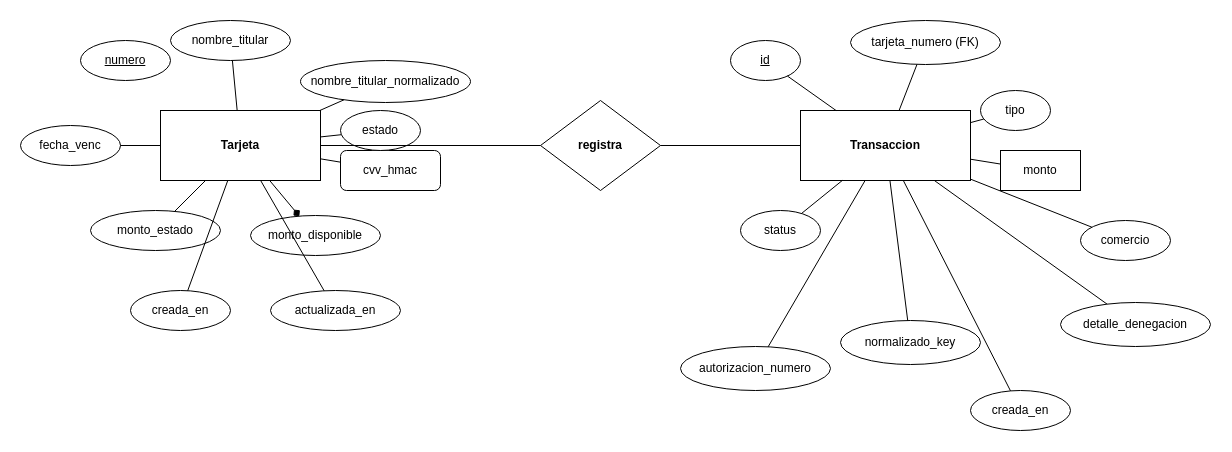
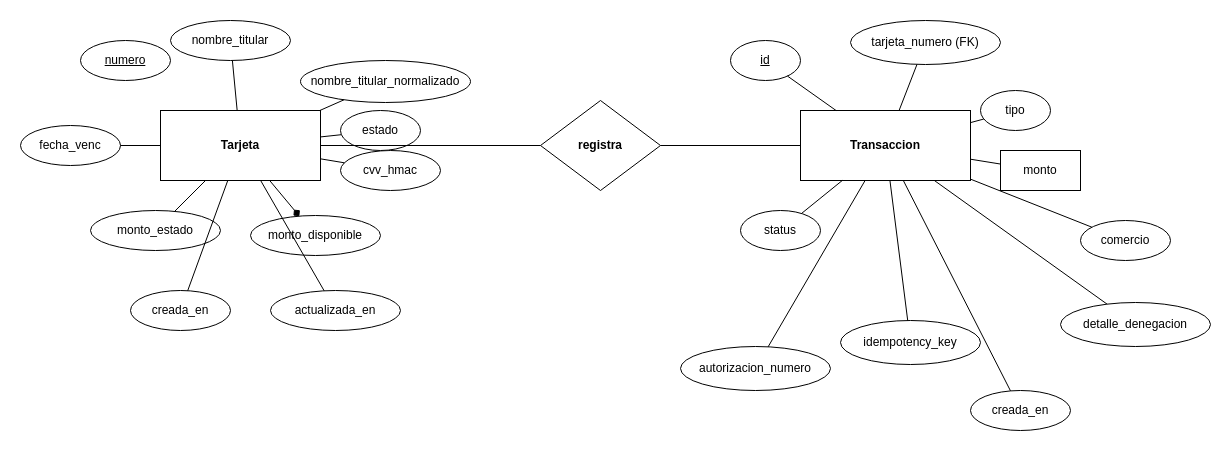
- <mxCell id="10" value="cvv_hmac" style="whiteSpace=wrap;html=1;rounded=1;" parent="1" vertex="1"><mxGeometry x="340" y="150" width="100" height="40" as="geometry" /></mxCell>
+ <mxCell id="10" value="cvv_hmac" style="ellipse;whiteSpace=wrap;html=1;" parent="1" vertex="1"><mxGeometry x="340" y="150" width="100" height="40" as="geometry" /></mxCell>
- <mxCell id="33" value="normalizado_key" style="ellipse;whiteSpace=wrap;html=1;" parent="1" vertex="1"><mxGeometry x="840" y="320" width="140" height="44" as="geometry" /></mxCell>
+ <mxCell id="33" value="idempotency_key" style="ellipse;whiteSpace=wrap;html=1;" parent="1" vertex="1"><mxGeometry x="840" y="320" width="140" height="44" as="geometry" /></mxCell>
